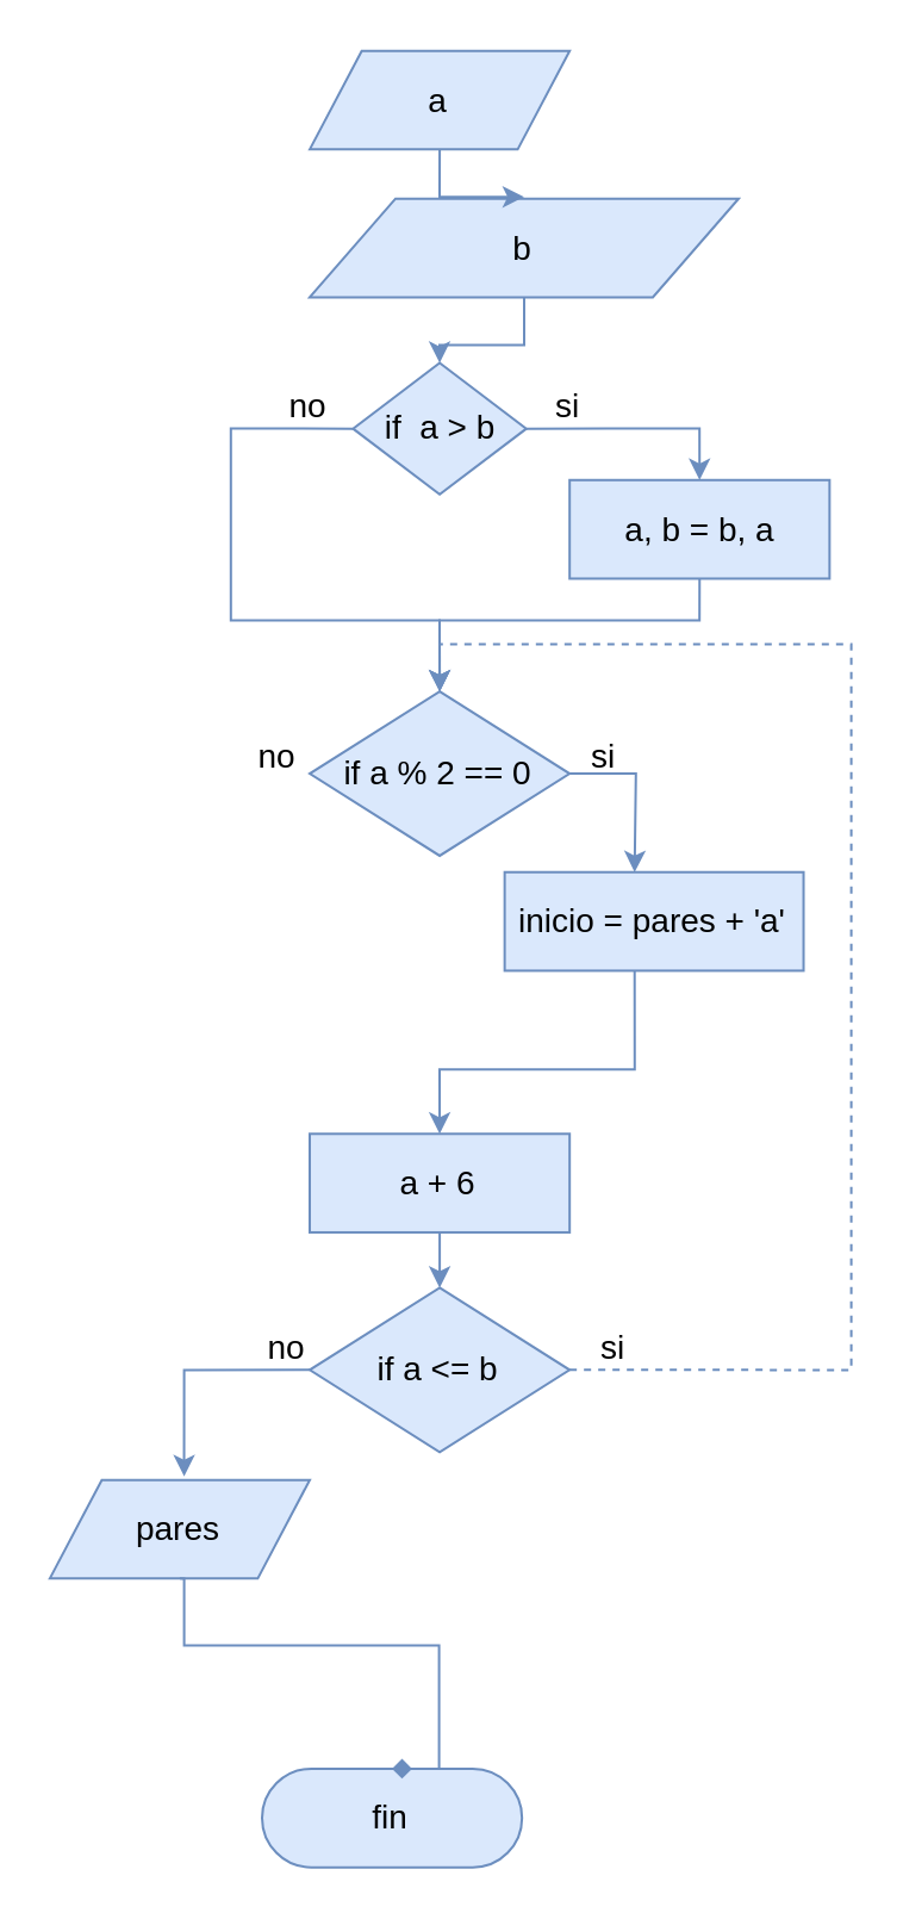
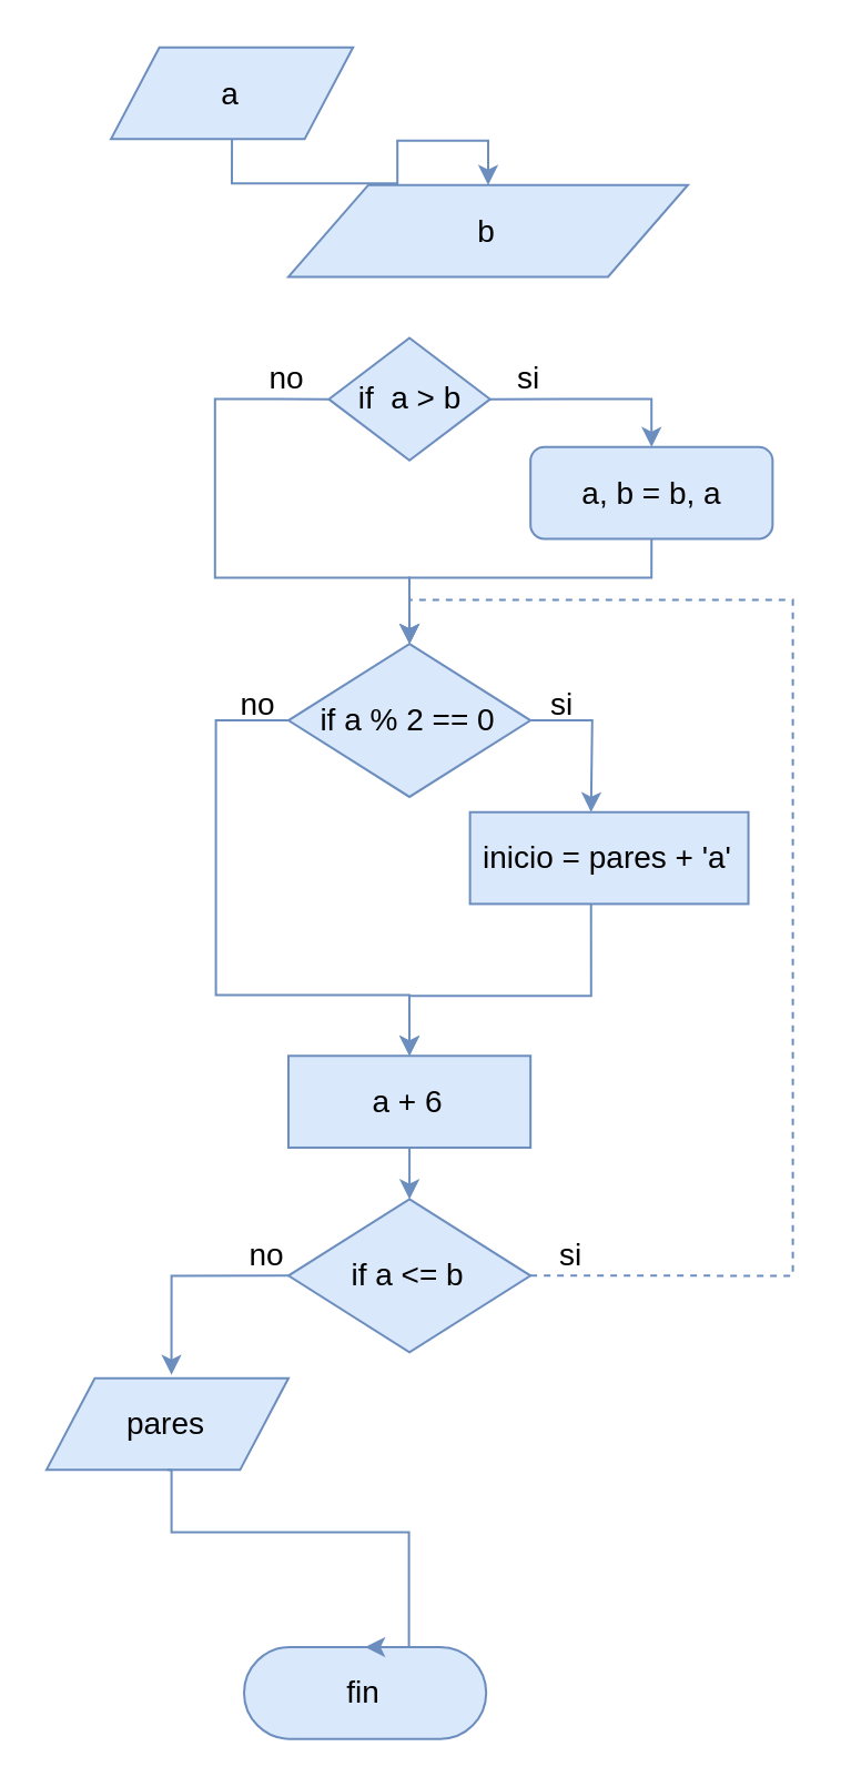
- <mxCell id="2" value="a" style="shape=parallelogram;perimeter=parallelogramPerimeter;whiteSpace=wrap;html=1;fontSize=14;fillColor=#dae8fc;strokeColor=#6c8ebf;" vertex="1" parent="1"><mxGeometry x="129.497" y="20.837" width="109.091" height="41.345" as="geometry" /></mxCell>
+ <mxCell id="2" value="a" style="shape=parallelogram;perimeter=parallelogramPerimeter;whiteSpace=wrap;html=1;fontSize=14;fillColor=#dae8fc;strokeColor=#6c8ebf;" vertex="1" parent="1"><mxGeometry x="49.497" y="20.837" width="109.091" height="41.345" as="geometry" /></mxCell>
- <mxCell id="7" style="edgeStyle=orthogonalEdgeStyle;rounded=0;orthogonalLoop=1;jettySize=auto;html=1;exitX=0.5;exitY=1;exitDx=0;exitDy=0;entryX=0.5;entryY=0;entryDx=0;entryDy=0;fontSize=14;fillColor=#dae8fc;strokeColor=#6c8ebf;" edge="1" parent="1" source="3" target="6"><mxGeometry relative="1" as="geometry" /></mxCell>
- <mxCell id="10" value="a, b = b, a" style="rounded=0;whiteSpace=wrap;html=1;fontSize=14;fillColor=#dae8fc;strokeColor=#6c8ebf;" vertex="1" parent="1"><mxGeometry x="238.588" y="200.887" width="109.091" height="41.345" as="geometry" /></mxCell>
+ <mxCell id="10" value="a, b = b, a" style="whiteSpace=wrap;html=1;fontSize=14;fillColor=#dae8fc;strokeColor=#6c8ebf;rounded=1;" vertex="1" parent="1"><mxGeometry x="238.588" y="200.887" width="109.091" height="41.345" as="geometry" /></mxCell>
+ <mxCell id="15" style="edgeStyle=orthogonalEdgeStyle;rounded=0;orthogonalLoop=1;jettySize=auto;html=1;exitX=0;exitY=0.5;exitDx=0;exitDy=0;entryX=0.5;entryY=0;entryDx=0;entryDy=0;fontSize=14;fillColor=#dae8fc;strokeColor=#6c8ebf;" edge="1" parent="1" source="14" target="17"><mxGeometry relative="1" as="geometry"><Array as="points"><mxPoint x="96.77" y="323.82" /><mxPoint x="96.77" y="447.82" /><mxPoint x="183.77" y="447.82" /></Array></mxGeometry></mxCell>
- <mxCell id="28" style="edgeStyle=orthogonalEdgeStyle;rounded=0;orthogonalLoop=1;jettySize=auto;html=1;exitX=0.5;exitY=1;exitDx=0;exitDy=0;entryX=0.5;entryY=0;entryDx=0;entryDy=0;fontSize=14;fillColor=#dae8fc;strokeColor=#6c8ebf;endArrow=diamond;" edge="1" parent="1" source="27" target="23"><mxGeometry relative="1" as="geometry"><Array as="points"><mxPoint x="76.77" y="661.82" /><mxPoint x="76.77" y="689.82" /><mxPoint x="183.77" y="689.82" /></Array></mxGeometry></mxCell>
+ <mxCell id="28" style="edgeStyle=orthogonalEdgeStyle;rounded=0;orthogonalLoop=1;jettySize=auto;html=1;exitX=0.5;exitY=1;exitDx=0;exitDy=0;entryX=0.5;entryY=0;entryDx=0;entryDy=0;fontSize=14;fillColor=#dae8fc;strokeColor=#6c8ebf;" edge="1" parent="1" source="27" target="23"><mxGeometry relative="1" as="geometry"><Array as="points"><mxPoint x="76.77" y="661.82" /><mxPoint x="76.77" y="689.82" /><mxPoint x="183.77" y="689.82" /></Array></mxGeometry></mxCell>
